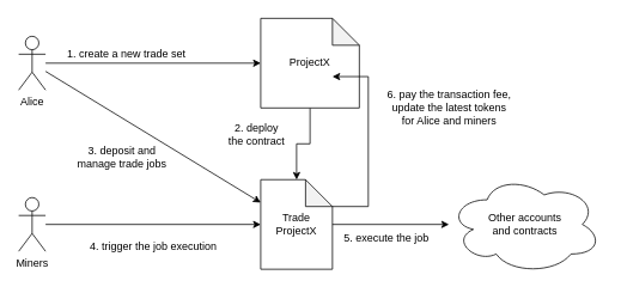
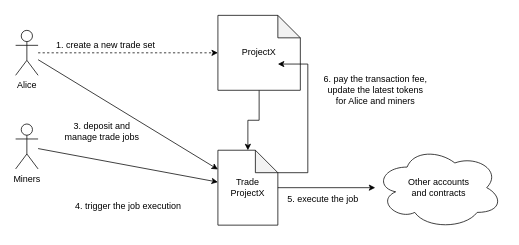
- <mxCell id="4" value="" style="endArrow=classic;html=1;rounded=0;" edge="1" parent="1" source="2" target="13"><mxGeometry width="50" height="50" relative="1" as="geometry"><mxPoint x="90" y="70" as="sourcePoint" /><mxPoint x="255" y="70" as="targetPoint" /></mxGeometry></mxCell>
+ <mxCell id="4" value="" style="endArrow=classic;html=1;rounded=0;dashed=1;" edge="1" parent="1" source="2" target="13"><mxGeometry width="50" height="50" relative="1" as="geometry"><mxPoint x="90" y="70" as="sourcePoint" /><mxPoint x="255" y="70" as="targetPoint" /></mxGeometry></mxCell>
- <mxCell id="8" value="2. deploy &lt;br&gt;the contract" style="text;html=1;align=center;verticalAlign=middle;resizable=0;points=[];autosize=1;strokeColor=none;fillColor=none;" vertex="1" parent="1"><mxGeometry x="240" y="130" width="90" height="40" as="geometry" /></mxCell>
- <mxCell id="9" value="Miners" style="shape=umlActor;verticalLabelPosition=bottom;verticalAlign=top;html=1;outlineConnect=0;" vertex="1" parent="1"><mxGeometry x="20" y="220" width="30" height="60" as="geometry" /></mxCell>
+ <mxCell id="9" value="Miners" style="shape=umlActor;verticalLabelPosition=bottom;verticalAlign=top;html=1;outlineConnect=0;" vertex="1" parent="1"><mxGeometry x="20" y="165" width="30" height="60" as="geometry" /></mxCell>
